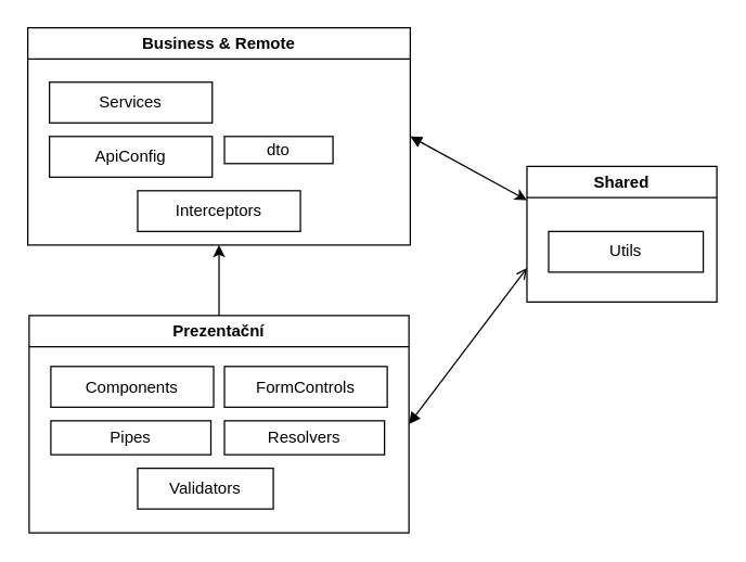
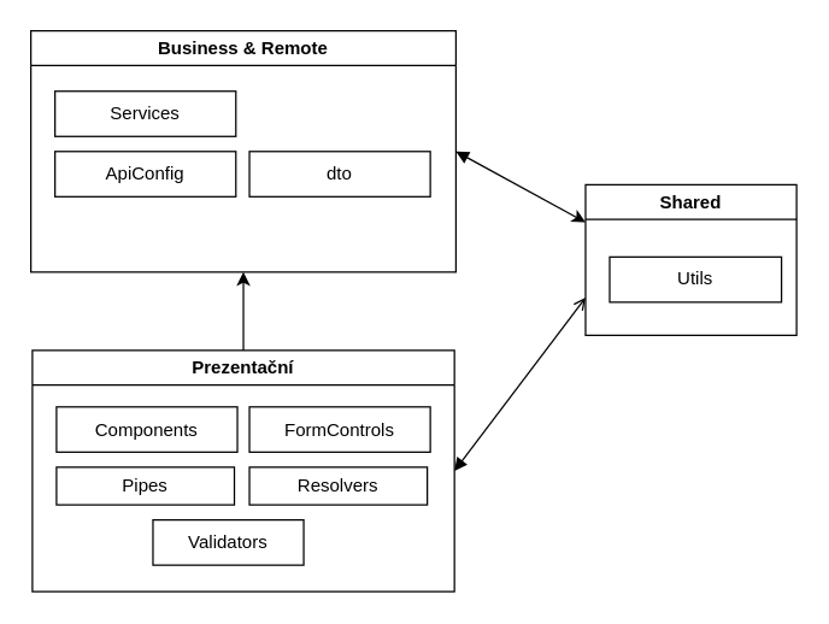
- <mxCell id="11" value="dto" style="rounded=0;whiteSpace=wrap;html=1;" parent="8" vertex="1"><mxGeometry x="145" y="80" width="80" height="20" as="geometry" /></mxCell>
+ <mxCell id="11" value="dto" style="rounded=0;whiteSpace=wrap;html=1;" parent="8" vertex="1"><mxGeometry x="145" y="80" width="120" height="30" as="geometry" /></mxCell>
- <mxCell id="12" value="Interceptors" style="rounded=0;whiteSpace=wrap;html=1;" parent="8" vertex="1"><mxGeometry x="81" y="120" width="120" height="30" as="geometry" /></mxCell>
